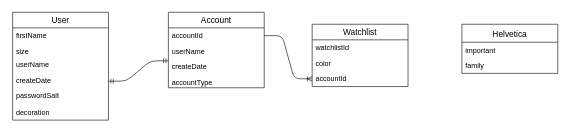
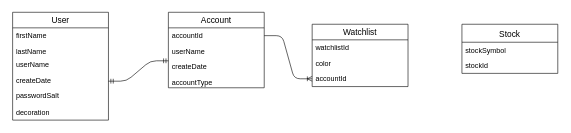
- <mxCell id="20" value="Helvetica" style="swimlane;fontStyle=0;childLayout=stackLayout;horizontal=1;startSize=30;horizontalStack=0;resizeParent=1;resizeParentMax=0;resizeLast=0;collapsible=1;marginBottom=0;align=center;fontSize=14;" parent="1" vertex="1"><mxGeometry x="770" y="40" width="160" height="82" as="geometry" /></mxCell>
+ <mxCell id="20" value="Stock" style="swimlane;fontStyle=0;childLayout=stackLayout;horizontal=1;startSize=30;horizontalStack=0;resizeParent=1;resizeParentMax=0;resizeLast=0;collapsible=1;marginBottom=0;align=center;fontSize=14;" parent="1" vertex="1"><mxGeometry x="770" y="40" width="160" height="82" as="geometry" /></mxCell>
- <mxCell id="21" value="important" style="text;strokeColor=none;fillColor=none;spacingLeft=4;spacingRight=4;overflow=hidden;rotatable=0;points=[[0,0.5],[1,0.5]];portConstraint=eastwest;fontSize=12;" parent="20" vertex="1"><mxGeometry y="30" width="160" height="26" as="geometry" /></mxCell>
+ <mxCell id="21" value="stockSymbol" style="text;strokeColor=none;fillColor=none;spacingLeft=4;spacingRight=4;overflow=hidden;rotatable=0;points=[[0,0.5],[1,0.5]];portConstraint=eastwest;fontSize=12;" parent="20" vertex="1"><mxGeometry y="30" width="160" height="26" as="geometry" /></mxCell>
- <mxCell id="4" value="size" style="text;strokeColor=none;fillColor=none;spacingLeft=4;spacingRight=4;overflow=hidden;rotatable=0;points=[[0,0.5],[1,0.5]];portConstraint=eastwest;fontSize=12;" parent="2" vertex="1"><mxGeometry y="52" width="160" height="22" as="geometry" /></mxCell>
+ <mxCell id="4" value="lastName" style="text;strokeColor=none;fillColor=none;spacingLeft=4;spacingRight=4;overflow=hidden;rotatable=0;points=[[0,0.5],[1,0.5]];portConstraint=eastwest;fontSize=12;" parent="2" vertex="1"><mxGeometry y="52" width="160" height="22" as="geometry" /></mxCell>
- <mxCell id="22" value="family" style="text;strokeColor=none;fillColor=none;spacingLeft=4;spacingRight=4;overflow=hidden;rotatable=0;points=[[0,0.5],[1,0.5]];portConstraint=eastwest;fontSize=12;" parent="20" vertex="1"><mxGeometry y="56" width="160" height="26" as="geometry" /></mxCell>
+ <mxCell id="22" value="stockId" style="text;strokeColor=none;fillColor=none;spacingLeft=4;spacingRight=4;overflow=hidden;rotatable=0;points=[[0,0.5],[1,0.5]];portConstraint=eastwest;fontSize=12;" parent="20" vertex="1"><mxGeometry y="56" width="160" height="26" as="geometry" /></mxCell>
